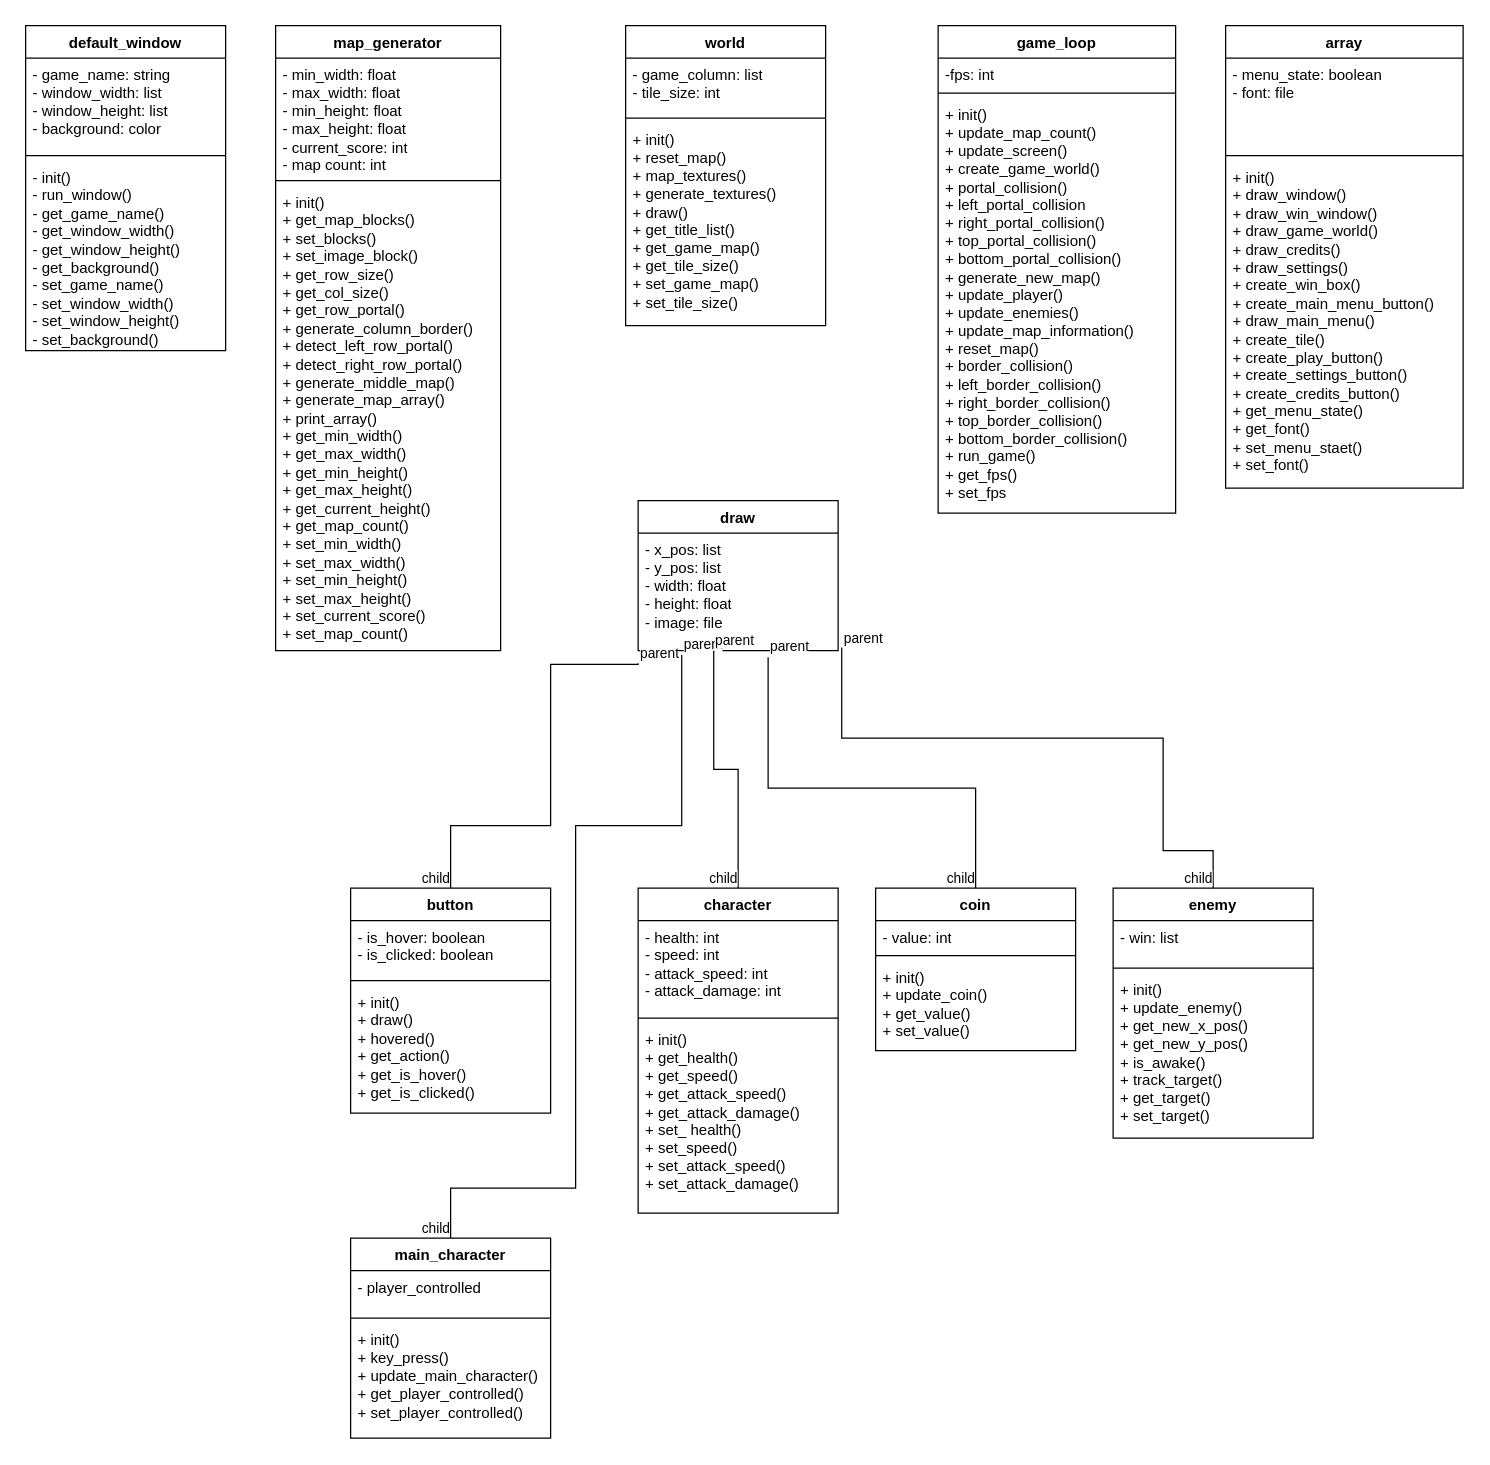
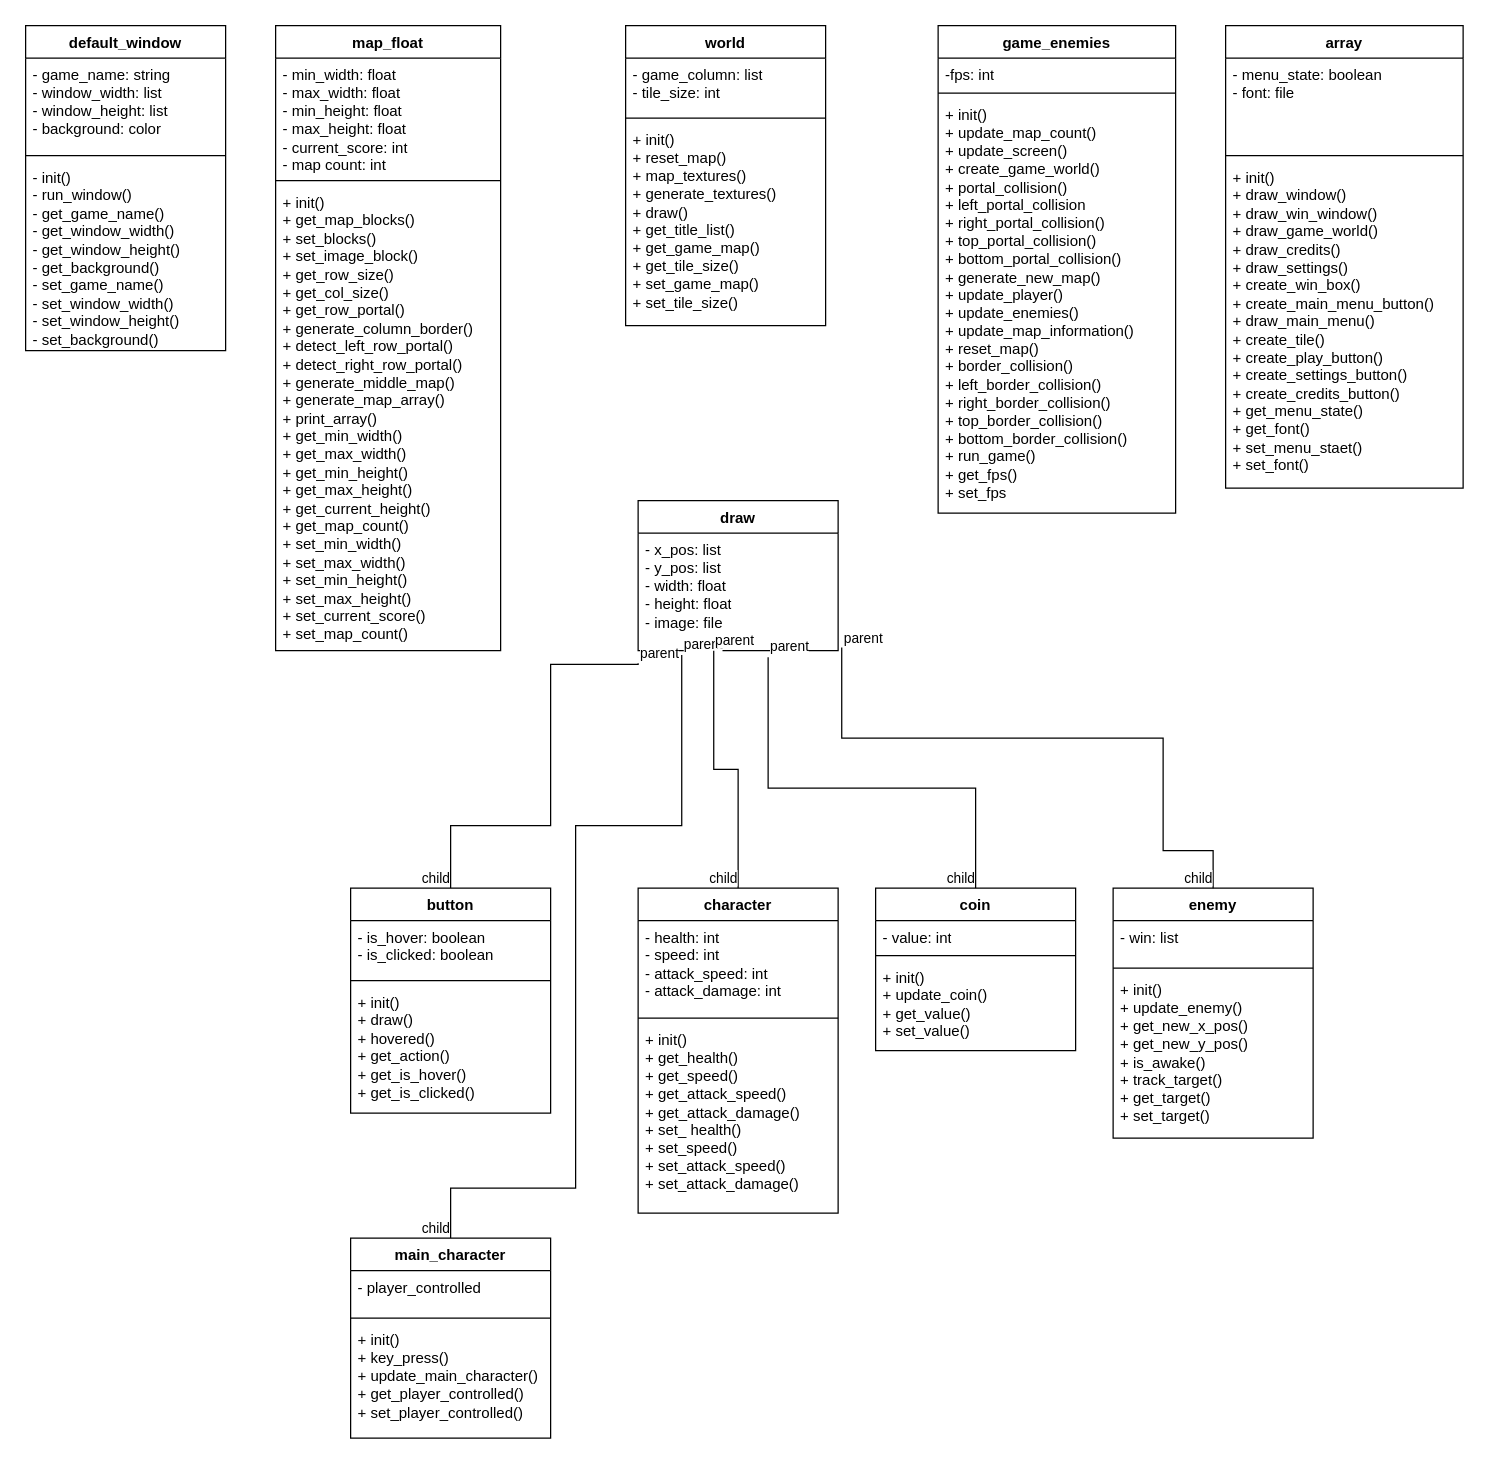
- <mxCell id="8" value="map_generator" style="swimlane;fontStyle=1;align=center;verticalAlign=top;childLayout=stackLayout;horizontal=1;startSize=26;horizontalStack=0;resizeParent=1;resizeParentMax=0;resizeLast=0;collapsible=1;marginBottom=0;whiteSpace=wrap;html=1;" parent="1" vertex="1"><mxGeometry y="20" width="180" height="500" as="geometry" x="220" /></mxCell>
+ <mxCell id="8" value="map_float" style="swimlane;fontStyle=1;align=center;verticalAlign=top;childLayout=stackLayout;horizontal=1;startSize=26;horizontalStack=0;resizeParent=1;resizeParentMax=0;resizeLast=0;collapsible=1;marginBottom=0;whiteSpace=wrap;html=1;" parent="1" vertex="1"><mxGeometry y="20" width="180" height="500" as="geometry" x="220" /></mxCell>
- <mxCell id="12" value="game_loop" style="swimlane;fontStyle=1;align=center;verticalAlign=top;childLayout=stackLayout;horizontal=1;startSize=26;horizontalStack=0;resizeParent=1;resizeParentMax=0;resizeLast=0;collapsible=1;marginBottom=0;whiteSpace=wrap;html=1;" parent="1" vertex="1"><mxGeometry x="750" y="20" width="190" height="390" as="geometry" /></mxCell>
+ <mxCell id="12" value="game_enemies" style="swimlane;fontStyle=1;align=center;verticalAlign=top;childLayout=stackLayout;horizontal=1;startSize=26;horizontalStack=0;resizeParent=1;resizeParentMax=0;resizeLast=0;collapsible=1;marginBottom=0;whiteSpace=wrap;html=1;" parent="1" vertex="1"><mxGeometry x="750" y="20" width="190" height="390" as="geometry" /></mxCell>
